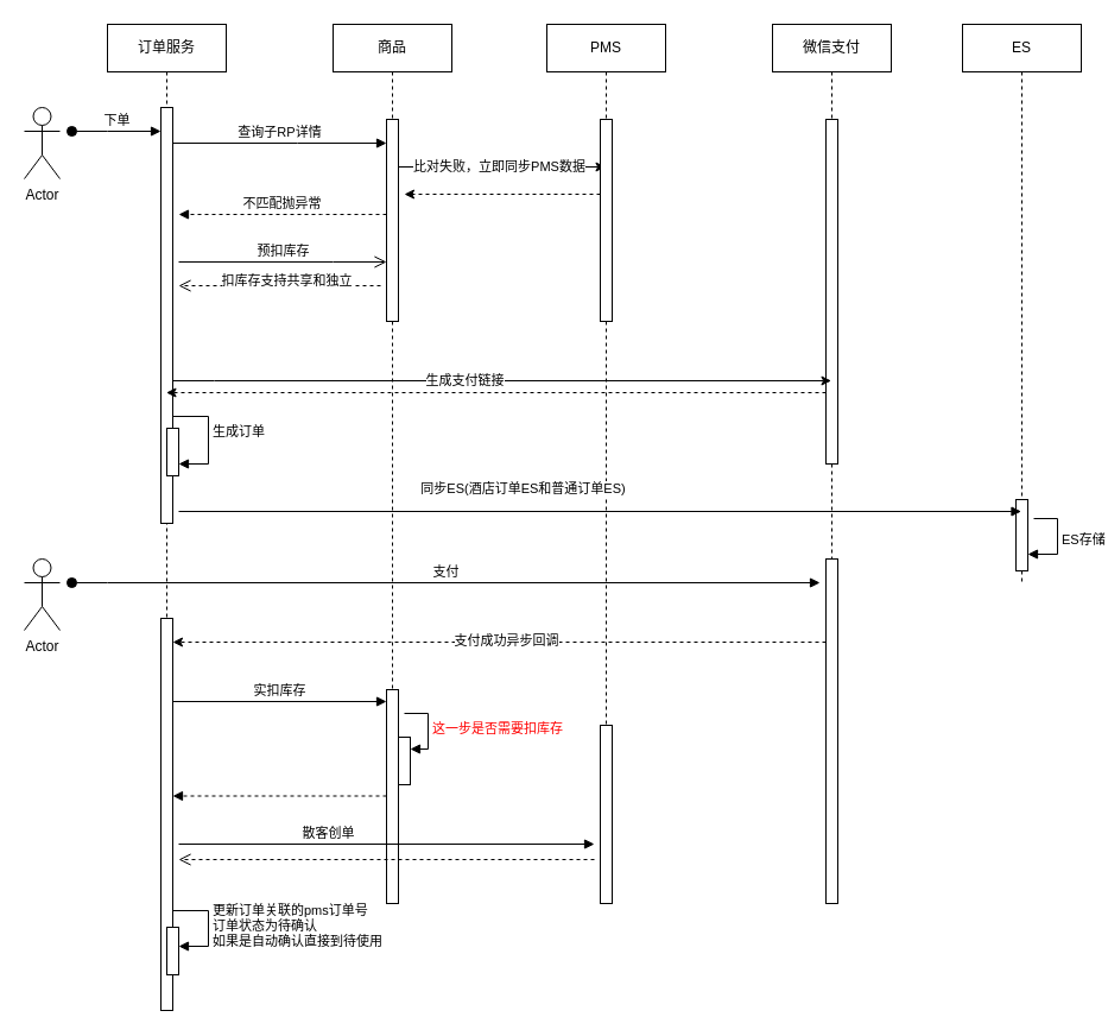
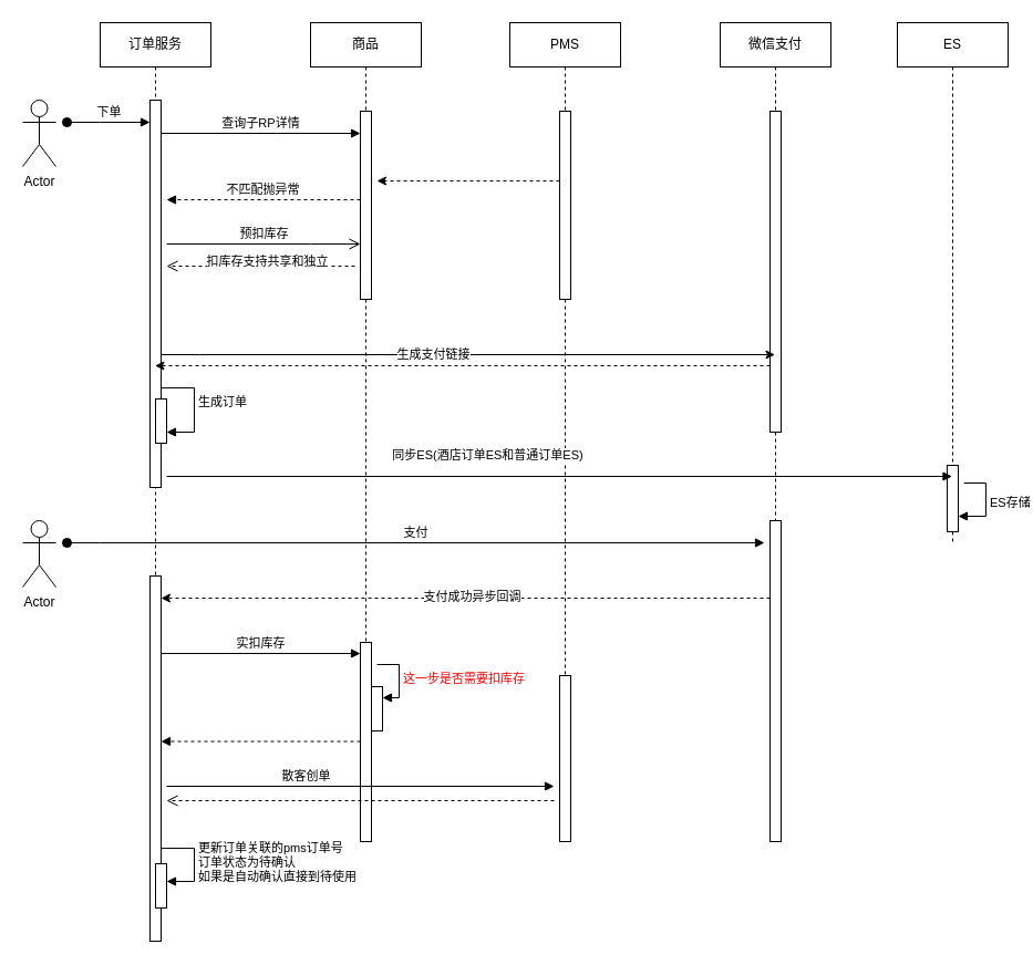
- <mxCell id="6" value="比对失败，立即同步PMS数据" style="edgeStyle=elbowEdgeStyle;rounded=0;orthogonalLoop=1;jettySize=auto;html=1;elbow=horizontal;curved=0;" edge="1" parent="1" source="7" target="14"><mxGeometry relative="1" as="geometry"><Array as="points"><mxPoint x="400" y="140" /></Array></mxGeometry></mxCell>
